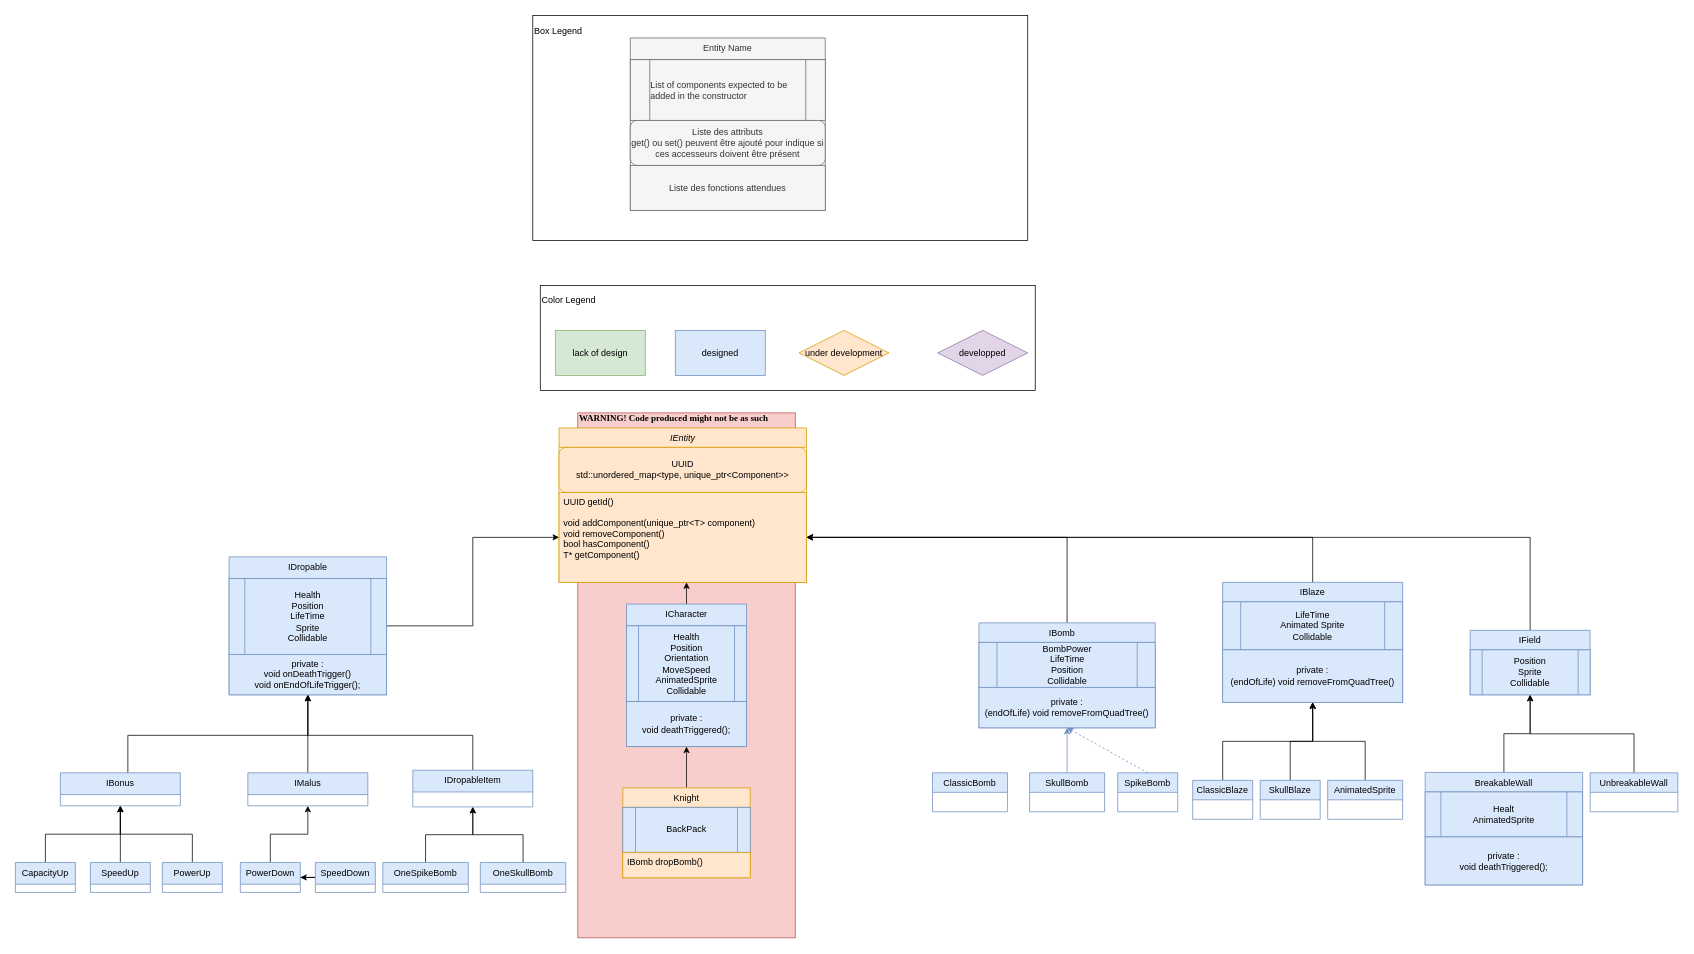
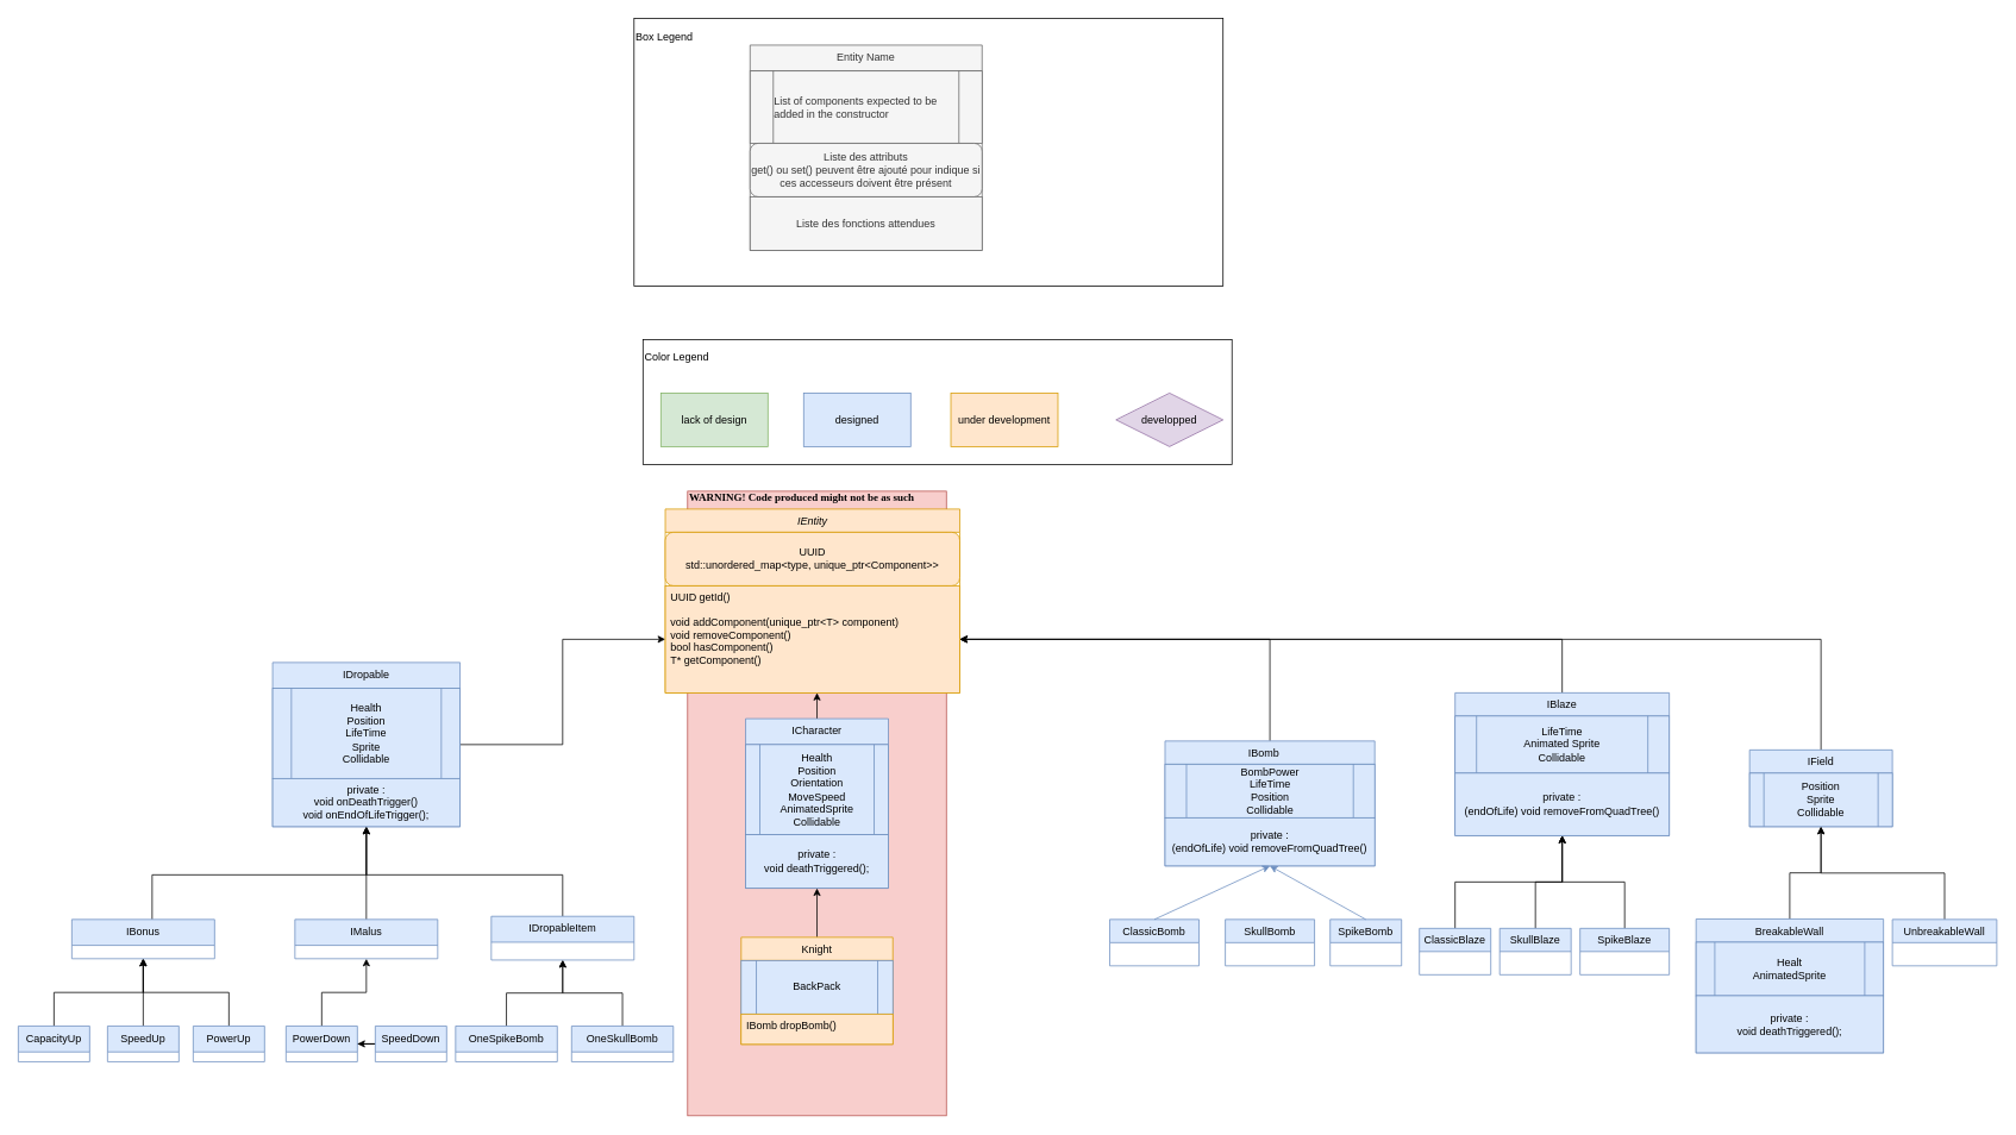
- <mxCell id="70" value="under development" style="rhombus;whiteSpace=wrap;html=1;fillColor=#ffe6cc;strokeColor=#d79b00;" parent="68" vertex="1"><mxGeometry x="345" y="60" width="120" height="60" as="geometry" /></mxCell>
+ <mxCell id="70" value="under development" style="rounded=0;whiteSpace=wrap;html=1;fillColor=#ffe6cc;strokeColor=#d79b00;" parent="68" vertex="1"><mxGeometry x="345" y="60" width="120" height="60" as="geometry" /></mxCell>
- <mxCell id="24" style="edgeStyle=orthogonalEdgeStyle;rounded=0;orthogonalLoop=1;jettySize=auto;html=1;entryX=0.5;entryY=1;entryDx=0;entryDy=0;fillColor=#dae8fc;strokeColor=#6c8ebf;" parent="1" source="25" target="17" edge="1"><mxGeometry relative="1" as="geometry" /></mxCell>
+ <mxCell id="22" value="" style="endArrow=classic;html=1;rounded=0;entryX=0.5;entryY=1;entryDx=0;entryDy=0;exitX=0.5;exitY=0;exitDx=0;exitDy=0;fillColor=#dae8fc;strokeColor=#6c8ebf;" parent="1" source="20" target="17" edge="1"><mxGeometry width="50" height="50" relative="1" as="geometry"><mxPoint x="1250" y="960" as="sourcePoint" /><mxPoint x="1300" y="910" as="targetPoint" /></mxGeometry></mxCell>
- <mxCell id="23" value="" style="endArrow=classic;html=1;rounded=0;entryX=0.5;entryY=1;entryDx=0;entryDy=0;exitX=0.5;exitY=0;exitDx=0;exitDy=0;fillColor=#dae8fc;strokeColor=#6c8ebf;dashed=1;" parent="1" source="21" target="17" edge="1"><mxGeometry width="50" height="50" relative="1" as="geometry"><mxPoint x="1390" y="1068" as="sourcePoint" /><mxPoint x="1440" y="1030" as="targetPoint" /></mxGeometry></mxCell>
+ <mxCell id="23" value="" style="endArrow=classic;html=1;rounded=0;entryX=0.5;entryY=1;entryDx=0;entryDy=0;exitX=0.5;exitY=0;exitDx=0;exitDy=0;fillColor=#dae8fc;strokeColor=#6c8ebf;" parent="1" source="21" target="17" edge="1"><mxGeometry width="50" height="50" relative="1" as="geometry"><mxPoint x="1390" y="1068" as="sourcePoint" /><mxPoint x="1440" y="1030" as="targetPoint" /></mxGeometry></mxCell>
- <mxCell id="65" value="AnimatedSprite" style="swimlane;fontStyle=0;align=center;verticalAlign=top;childLayout=stackLayout;horizontal=1;startSize=26;horizontalStack=0;resizeParent=1;resizeLast=0;collapsible=1;marginBottom=0;rounded=0;shadow=0;strokeWidth=1;fillColor=#dae8fc;strokeColor=#6c8ebf;" parent="1" vertex="1"><mxGeometry x="1770" y="1040" width="100" height="52" as="geometry"><mxRectangle x="-300" y="570" width="170" height="26" as="alternateBounds" /></mxGeometry></mxCell>
+ <mxCell id="65" value="SpikeBlaze" style="swimlane;fontStyle=0;align=center;verticalAlign=top;childLayout=stackLayout;horizontal=1;startSize=26;horizontalStack=0;resizeParent=1;resizeLast=0;collapsible=1;marginBottom=0;rounded=0;shadow=0;strokeWidth=1;fillColor=#dae8fc;strokeColor=#6c8ebf;" parent="1" vertex="1"><mxGeometry x="1770" y="1040" width="100" height="52" as="geometry"><mxRectangle x="-300" y="570" width="170" height="26" as="alternateBounds" /></mxGeometry></mxCell>
